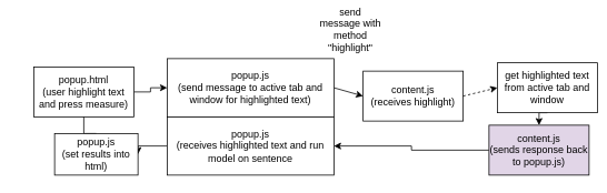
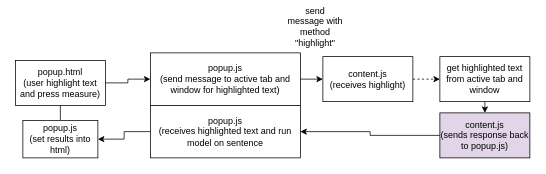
- <mxCell id="8" value="get highlighted text from active tab and window" style="rounded=0;whiteSpace=wrap;html=1;" vertex="1" parent="1"><mxGeometry x="596" y="75" width="120" height="60" as="geometry" /></mxCell>
+ <mxCell id="8" value="get highlighted text from active tab and window" style="rounded=0;whiteSpace=wrap;html=1;" vertex="1" parent="1"><mxGeometry x="586" y="75" width="120" height="60" as="geometry" /></mxCell>
- <mxCell id="3" value="popup.html&lt;br&gt;(user highlight text and press measure)" style="rounded=0;whiteSpace=wrap;html=1;" vertex="1" parent="1"><mxGeometry x="40" y="80" width="120" height="60" as="geometry" /></mxCell>
+ <mxCell id="3" value="popup.html&lt;br&gt;(user highlight text and press measure)" style="rounded=0;whiteSpace=wrap;html=1;" vertex="1" parent="1"><mxGeometry x="20" y="80" width="120" height="60" as="geometry" /></mxCell>
- <mxCell id="4" value="content.js&lt;br&gt;(receives highlight)" style="rounded=0;whiteSpace=wrap;html=1;" vertex="1" parent="1"><mxGeometry x="435" y="85" width="120" height="60" as="geometry" /></mxCell>
+ <mxCell id="4" value="content.js&lt;br&gt;(receives highlight)" style="rounded=0;whiteSpace=wrap;html=1;" vertex="1" parent="1"><mxGeometry x="430" y="75" width="120" height="60" as="geometry" /></mxCell>
- <mxCell id="16" value="popup.js&lt;br&gt;(set results into html)" style="rounded=0;whiteSpace=wrap;html=1;" vertex="1" parent="1"><mxGeometry x="65" y="160" width="100" height="50" as="geometry" /></mxCell>
+ <mxCell id="16" value="popup.js&lt;br&gt;(set results into html)" style="rounded=0;whiteSpace=wrap;html=1;" vertex="1" parent="1"><mxGeometry x="30" y="160" width="100" height="50" as="geometry" /></mxCell>
